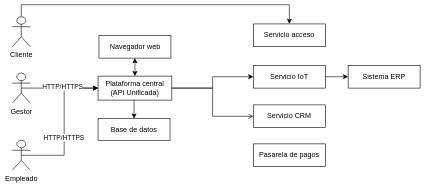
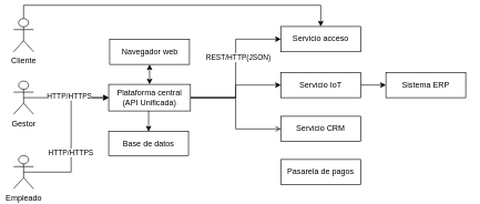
+ <mxCell id="5" style="edgeStyle=orthogonalEdgeStyle;rounded=0;orthogonalLoop=1;jettySize=auto;html=1;exitX=1;exitY=0.5;exitDx=0;exitDy=0;entryX=0;entryY=0.5;entryDx=0;entryDy=0;" edge="1" parent="1" source="9" target="17"><mxGeometry relative="1" as="geometry" /></mxCell>
+ <mxCell id="6" value="REST/HTTP(JSON)" style="edgeLabel;html=1;align=center;verticalAlign=middle;resizable=0;points=[];" vertex="1" connectable="0" parent="5"><mxGeometry x="0.154" y="-3" relative="1" as="geometry"><mxPoint as="offset" /></mxGeometry></mxCell>
